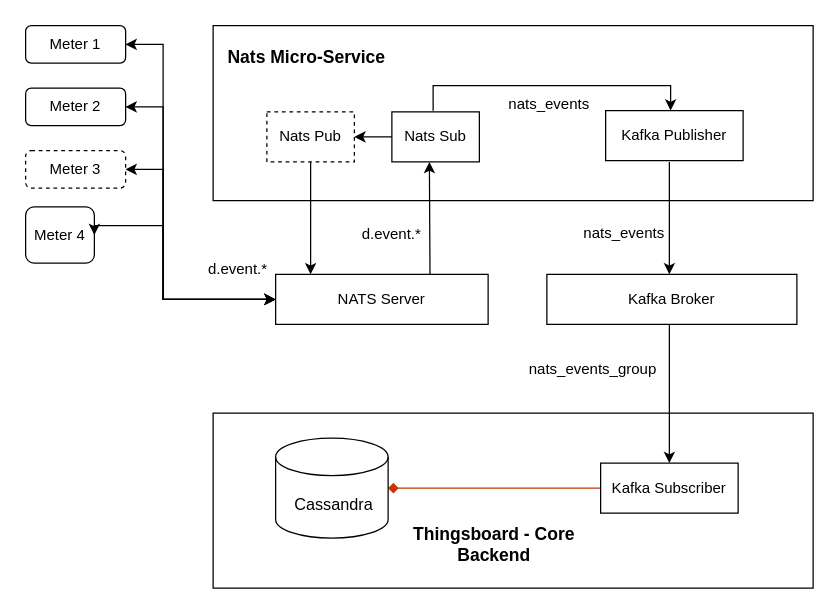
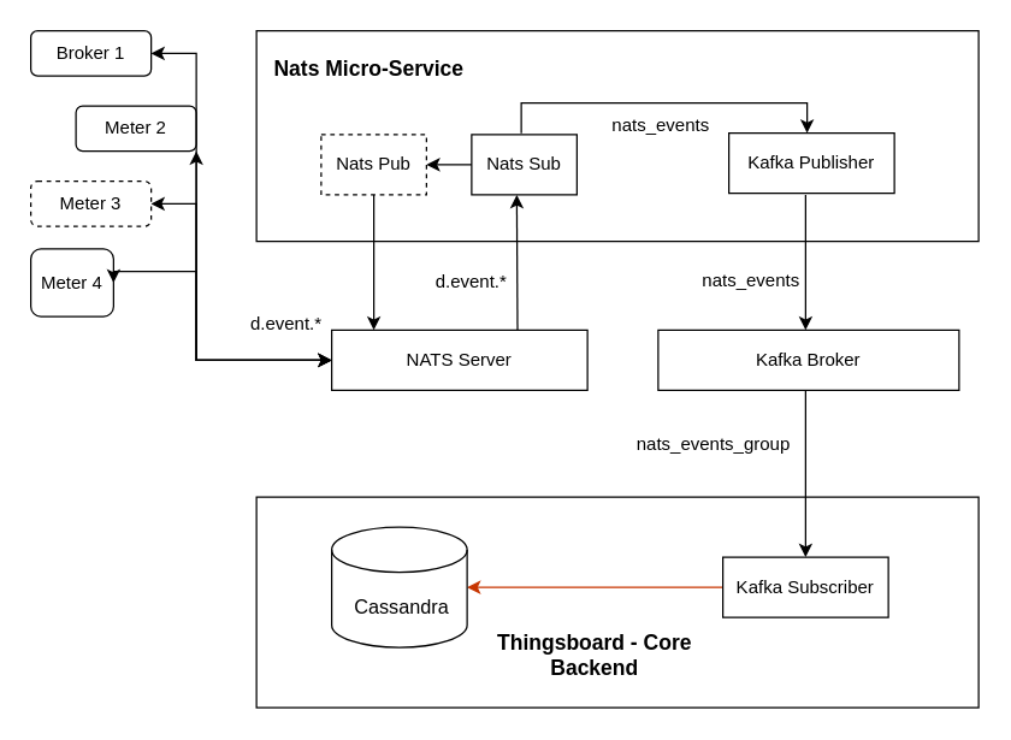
- <mxCell id="7" value="Meter 1" style="rounded=1;whiteSpace=wrap;html=1;" vertex="1" parent="1"><mxGeometry x="20" y="20" width="80" height="30" as="geometry" /></mxCell>
+ <mxCell id="7" value="Broker 1" style="rounded=1;whiteSpace=wrap;html=1;" vertex="1" parent="1"><mxGeometry x="20" y="20" width="80" height="30" as="geometry" /></mxCell>
- <mxCell id="4" value="Meter 2" style="rounded=1;whiteSpace=wrap;html=1;" vertex="1" parent="1"><mxGeometry x="20" y="70" width="80" height="30" as="geometry" /></mxCell>
+ <mxCell id="4" value="Meter 2" style="rounded=1;whiteSpace=wrap;html=1;" vertex="1" parent="1"><mxGeometry x="50" y="70" width="80" height="30" as="geometry" /></mxCell>
- <mxCell id="27" value="" style="rounded=0;orthogonalLoop=1;jettySize=auto;html=1;fillColor=#fa6800;strokeColor=#C73500;endArrow=diamond;" edge="1" parent="1" source="28" target="29"><mxGeometry relative="1" as="geometry"><mxPoint x="313" y="390" as="targetPoint" /></mxGeometry></mxCell>
+ <mxCell id="27" value="" style="rounded=0;orthogonalLoop=1;jettySize=auto;html=1;fillColor=#fa6800;strokeColor=#C73500;" edge="1" parent="1" source="28" target="29"><mxGeometry relative="1" as="geometry"><mxPoint x="313" y="390" as="targetPoint" /></mxGeometry></mxCell>
